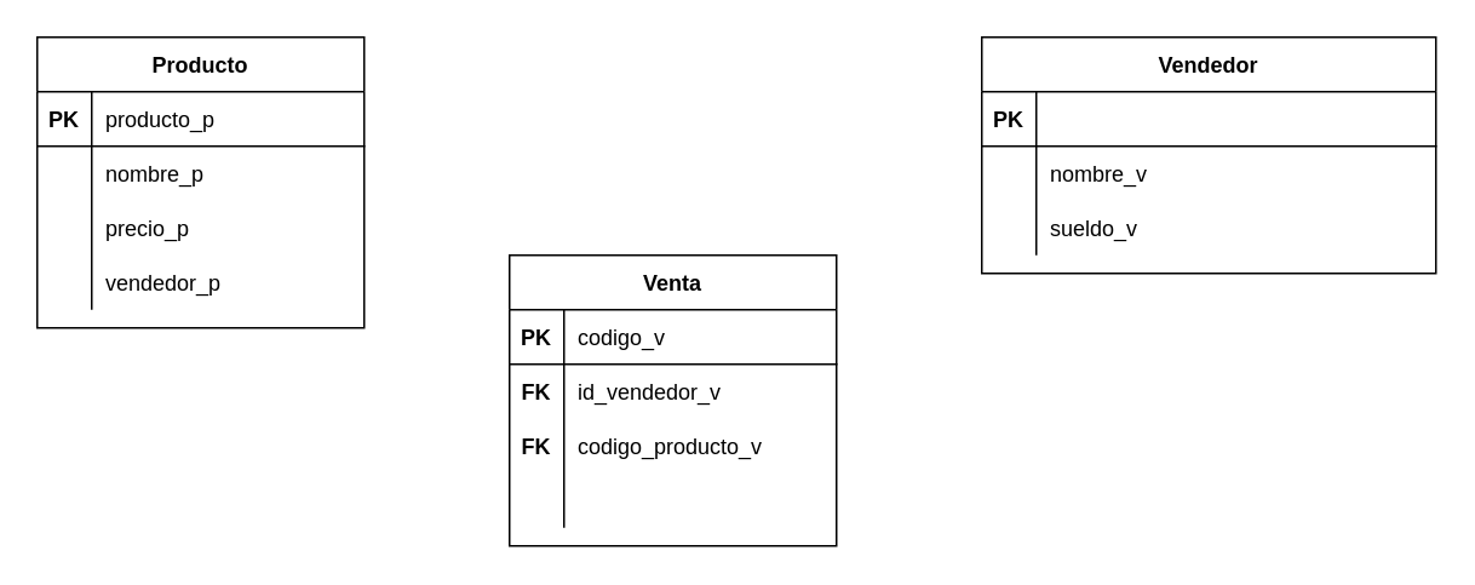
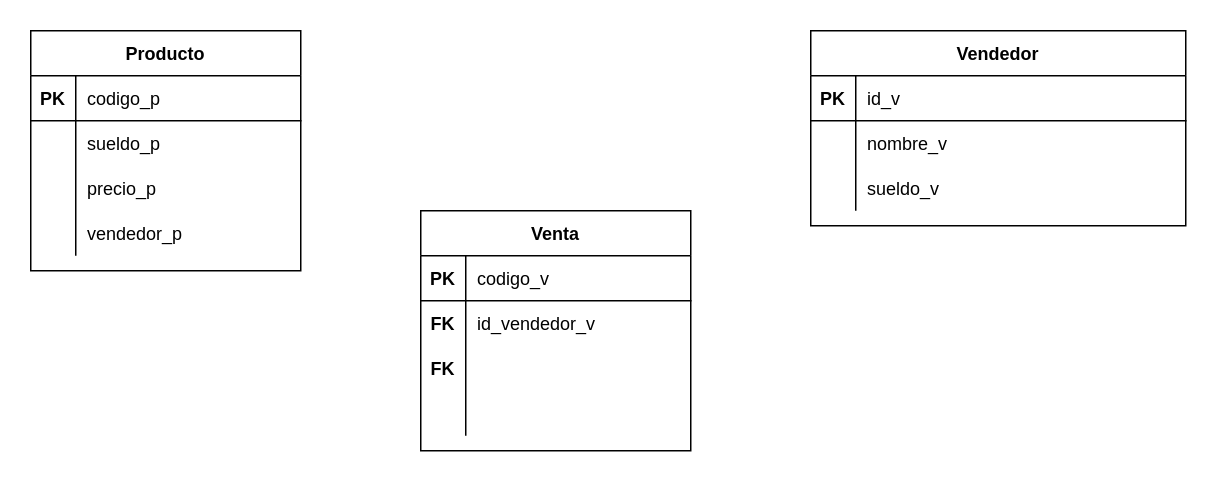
+ <mxCell id="5" value="id_v" style="shape=partialRectangle;overflow=hidden;connectable=0;fillColor=none;top=0;left=0;bottom=0;right=0;align=left;spacingLeft=6;fontStyle=0;" parent="3" vertex="1"><mxGeometry x="30" width="220" height="30" as="geometry" /></mxCell>
- <mxCell id="28" value="producto_p" style="shape=partialRectangle;connectable=0;fillColor=none;top=0;left=0;bottom=0;right=0;align=left;spacingLeft=6;fontStyle=0;overflow=hidden;" parent="26" vertex="1"><mxGeometry x="30" width="150" height="30" as="geometry" /></mxCell>
+ <mxCell id="28" value="codigo_p" style="shape=partialRectangle;connectable=0;fillColor=none;top=0;left=0;bottom=0;right=0;align=left;spacingLeft=6;fontStyle=0;overflow=hidden;" parent="26" vertex="1"><mxGeometry x="30" width="150" height="30" as="geometry" /></mxCell>
- <mxCell id="31" value="nombre_p" style="shape=partialRectangle;connectable=0;fillColor=none;top=0;left=0;bottom=0;right=0;align=left;spacingLeft=6;overflow=hidden;" parent="29" vertex="1"><mxGeometry x="30" width="150" height="30" as="geometry" /></mxCell>
+ <mxCell id="31" value="sueldo_p" style="shape=partialRectangle;connectable=0;fillColor=none;top=0;left=0;bottom=0;right=0;align=left;spacingLeft=6;overflow=hidden;" parent="29" vertex="1"><mxGeometry x="30" width="150" height="30" as="geometry" /></mxCell>
- <mxCell id="21" value="codigo_producto_v" style="shape=partialRectangle;connectable=0;fillColor=none;top=0;left=0;bottom=0;right=0;align=left;spacingLeft=6;overflow=hidden;" parent="19" vertex="1"><mxGeometry x="30" width="150" height="30" as="geometry" /></mxCell>
